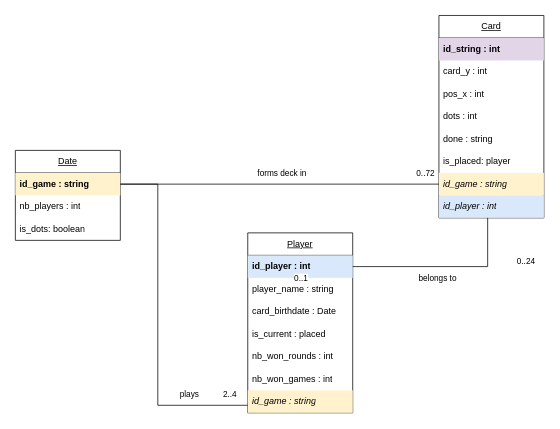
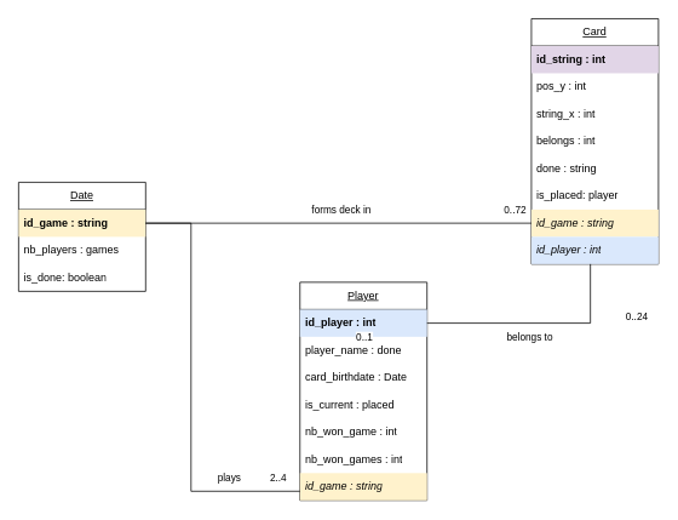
- <mxCell id="12" value="card_y : int" style="text;strokeColor=none;fillColor=none;align=left;verticalAlign=middle;spacingLeft=4;spacingRight=4;overflow=hidden;points=[[0,0.5],[1,0.5]];portConstraint=eastwest;rotatable=0;whiteSpace=wrap;html=1;" parent="10" vertex="1"><mxGeometry y="60" width="140" height="30" as="geometry" /></mxCell>
+ <mxCell id="12" value="pos_y : int" style="text;strokeColor=none;fillColor=none;align=left;verticalAlign=middle;spacingLeft=4;spacingRight=4;overflow=hidden;points=[[0,0.5],[1,0.5]];portConstraint=eastwest;rotatable=0;whiteSpace=wrap;html=1;" parent="10" vertex="1"><mxGeometry y="60" width="140" height="30" as="geometry" /></mxCell>
- <mxCell id="13" value="pos_x : int" style="text;strokeColor=none;fillColor=none;align=left;verticalAlign=middle;spacingLeft=4;spacingRight=4;overflow=hidden;points=[[0,0.5],[1,0.5]];portConstraint=eastwest;rotatable=0;whiteSpace=wrap;html=1;" parent="10" vertex="1"><mxGeometry y="90" width="140" height="30" as="geometry" /></mxCell>
+ <mxCell id="13" value="string_x : int" style="text;strokeColor=none;fillColor=none;align=left;verticalAlign=middle;spacingLeft=4;spacingRight=4;overflow=hidden;points=[[0,0.5],[1,0.5]];portConstraint=eastwest;rotatable=0;whiteSpace=wrap;html=1;" parent="10" vertex="1"><mxGeometry y="90" width="140" height="30" as="geometry" /></mxCell>
- <mxCell id="14" value="dots : int" style="text;strokeColor=none;fillColor=none;align=left;verticalAlign=middle;spacingLeft=4;spacingRight=4;overflow=hidden;points=[[0,0.5],[1,0.5]];portConstraint=eastwest;rotatable=0;whiteSpace=wrap;html=1;" parent="10" vertex="1"><mxGeometry y="120" width="140" height="30" as="geometry" /></mxCell>
+ <mxCell id="14" value="belongs : int" style="text;strokeColor=none;fillColor=none;align=left;verticalAlign=middle;spacingLeft=4;spacingRight=4;overflow=hidden;points=[[0,0.5],[1,0.5]];portConstraint=eastwest;rotatable=0;whiteSpace=wrap;html=1;" parent="10" vertex="1"><mxGeometry y="120" width="140" height="30" as="geometry" /></mxCell>
- <mxCell id="25" value="&lt;span&gt;nb_players : int&lt;/span&gt;" style="text;align=left;verticalAlign=middle;spacingLeft=4;spacingRight=4;overflow=hidden;points=[[0,0.5],[1,0.5]];portConstraint=eastwest;rotatable=0;whiteSpace=wrap;html=1;fontStyle=0" parent="23" vertex="1"><mxGeometry y="60" width="140" height="30" as="geometry" /></mxCell>
+ <mxCell id="25" value="&lt;span&gt;nb_players : games&lt;/span&gt;" style="text;align=left;verticalAlign=middle;spacingLeft=4;spacingRight=4;overflow=hidden;points=[[0,0.5],[1,0.5]];portConstraint=eastwest;rotatable=0;whiteSpace=wrap;html=1;fontStyle=0" parent="23" vertex="1"><mxGeometry y="60" width="140" height="30" as="geometry" /></mxCell>
- <mxCell id="26" value="&lt;span&gt;is_dots: boolean&lt;/span&gt;" style="text;align=left;verticalAlign=middle;spacingLeft=4;spacingRight=4;overflow=hidden;points=[[0,0.5],[1,0.5]];portConstraint=eastwest;rotatable=0;whiteSpace=wrap;html=1;fontStyle=0" parent="23" vertex="1"><mxGeometry y="90" width="140" height="30" as="geometry" /></mxCell>
+ <mxCell id="26" value="&lt;span&gt;is_done: boolean&lt;/span&gt;" style="text;align=left;verticalAlign=middle;spacingLeft=4;spacingRight=4;overflow=hidden;points=[[0,0.5],[1,0.5]];portConstraint=eastwest;rotatable=0;whiteSpace=wrap;html=1;fontStyle=0" parent="23" vertex="1"><mxGeometry y="90" width="140" height="30" as="geometry" /></mxCell>
- <mxCell id="4" value="player_name : string" style="text;strokeColor=none;fillColor=none;align=left;verticalAlign=middle;spacingLeft=4;spacingRight=4;overflow=hidden;points=[[0,0.5],[1,0.5]];portConstraint=eastwest;rotatable=0;whiteSpace=wrap;html=1;" parent="2" vertex="1"><mxGeometry y="60" width="140" height="30" as="geometry" /></mxCell>
+ <mxCell id="4" value="player_name : done" style="text;strokeColor=none;fillColor=none;align=left;verticalAlign=middle;spacingLeft=4;spacingRight=4;overflow=hidden;points=[[0,0.5],[1,0.5]];portConstraint=eastwest;rotatable=0;whiteSpace=wrap;html=1;" parent="2" vertex="1"><mxGeometry y="60" width="140" height="30" as="geometry" /></mxCell>
- <mxCell id="7" value="nb_won_rounds : int" style="text;strokeColor=none;fillColor=none;align=left;verticalAlign=middle;spacingLeft=4;spacingRight=4;overflow=hidden;points=[[0,0.5],[1,0.5]];portConstraint=eastwest;rotatable=0;whiteSpace=wrap;html=1;" parent="2" vertex="1"><mxGeometry y="150" width="140" height="30" as="geometry" /></mxCell>
+ <mxCell id="7" value="nb_won_game : int" style="text;strokeColor=none;fillColor=none;align=left;verticalAlign=middle;spacingLeft=4;spacingRight=4;overflow=hidden;points=[[0,0.5],[1,0.5]];portConstraint=eastwest;rotatable=0;whiteSpace=wrap;html=1;" parent="2" vertex="1"><mxGeometry y="150" width="140" height="30" as="geometry" /></mxCell>
